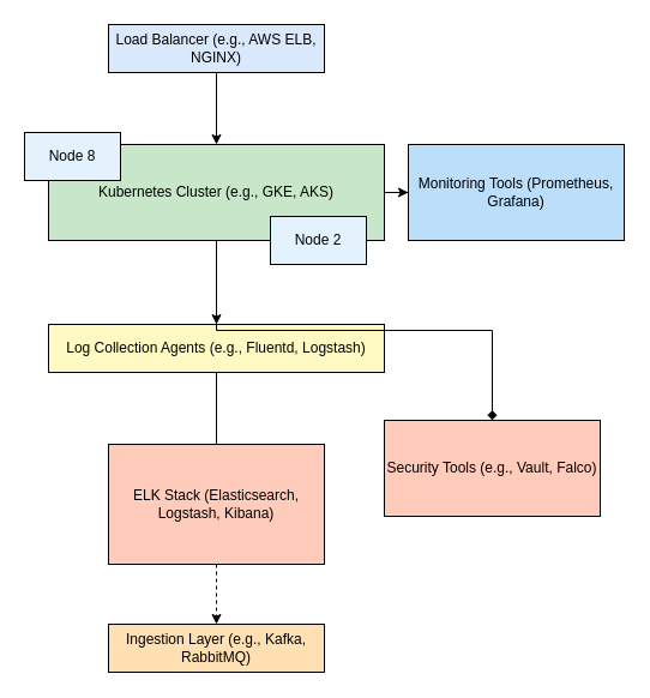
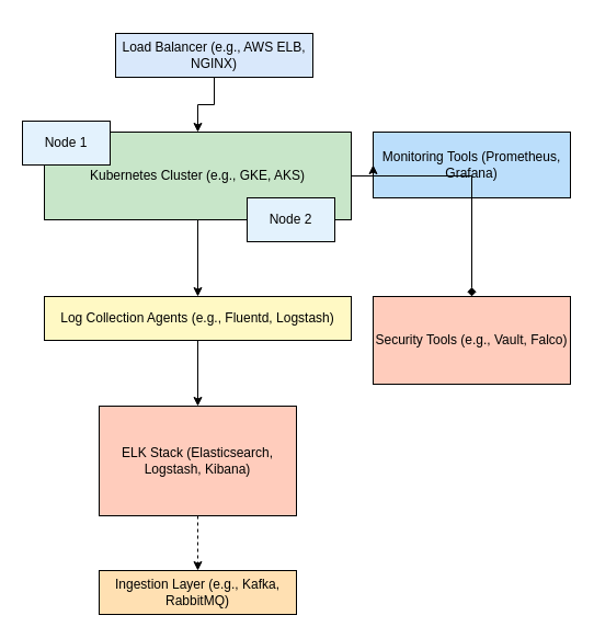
- <mxCell id="2" value="Load Balancer (e.g., AWS ELB, NGINX)" style="shape=rectangle;whiteSpace=wrap;html=1;fillColor=#d9e8fb;" parent="1" vertex="1"><mxGeometry x="90" y="20" width="180" height="40" as="geometry" /></mxCell>
+ <mxCell id="2" value="Load Balancer (e.g., AWS ELB, NGINX)" style="shape=rectangle;whiteSpace=wrap;html=1;fillColor=#d9e8fb;" parent="1" vertex="1"><mxGeometry x="105" y="30" width="180" height="40" as="geometry" /></mxCell>
- <mxCell id="4" value="Node 8" style="shape=rectangle;whiteSpace=wrap;html=1;fillColor=#e3f2fd;" parent="1" vertex="1"><mxGeometry x="20" y="110" width="80" height="40" as="geometry" /></mxCell>
+ <mxCell id="4" value="Node 1" style="shape=rectangle;whiteSpace=wrap;html=1;fillColor=#e3f2fd;" parent="1" vertex="1"><mxGeometry x="20" y="110" width="80" height="40" as="geometry" /></mxCell>
- <mxCell id="8" value="Monitoring Tools (Prometheus, Grafana)" style="shape=rectangle;whiteSpace=wrap;html=1;fillColor=#bbdefb;" parent="1" vertex="1"><mxGeometry x="340" y="120" width="180" height="80" as="geometry" /></mxCell>
+ <mxCell id="8" value="Monitoring Tools (Prometheus, Grafana)" style="shape=rectangle;whiteSpace=wrap;html=1;fillColor=#bbdefb;" parent="1" vertex="1"><mxGeometry x="340" y="120" width="180" height="60" as="geometry" /></mxCell>
- <mxCell id="13" style="edgeStyle=orthogonalEdgeStyle;rounded=0;orthogonalLoop=1;jettySize=auto;endArrow=none;" parent="1" source="6" target="7" edge="1"><mxGeometry relative="1" as="geometry" /></mxCell>
+ <mxCell id="13" style="edgeStyle=orthogonalEdgeStyle;rounded=0;orthogonalLoop=1;jettySize=auto;" parent="1" source="6" target="7" edge="1"><mxGeometry relative="1" as="geometry" /></mxCell>
- <mxCell id="9" value="Security Tools (e.g., Vault, Falco)" style="shape=rectangle;whiteSpace=wrap;html=1;fillColor=#ffccbc;" parent="1" vertex="1"><mxGeometry x="320" y="350" width="180" height="80" as="geometry" /></mxCell>
+ <mxCell id="9" value="Security Tools (e.g., Vault, Falco)" style="shape=rectangle;whiteSpace=wrap;html=1;fillColor=#ffccbc;" parent="1" vertex="1"><mxGeometry x="340" y="270" width="180" height="80" as="geometry" /></mxCell>
